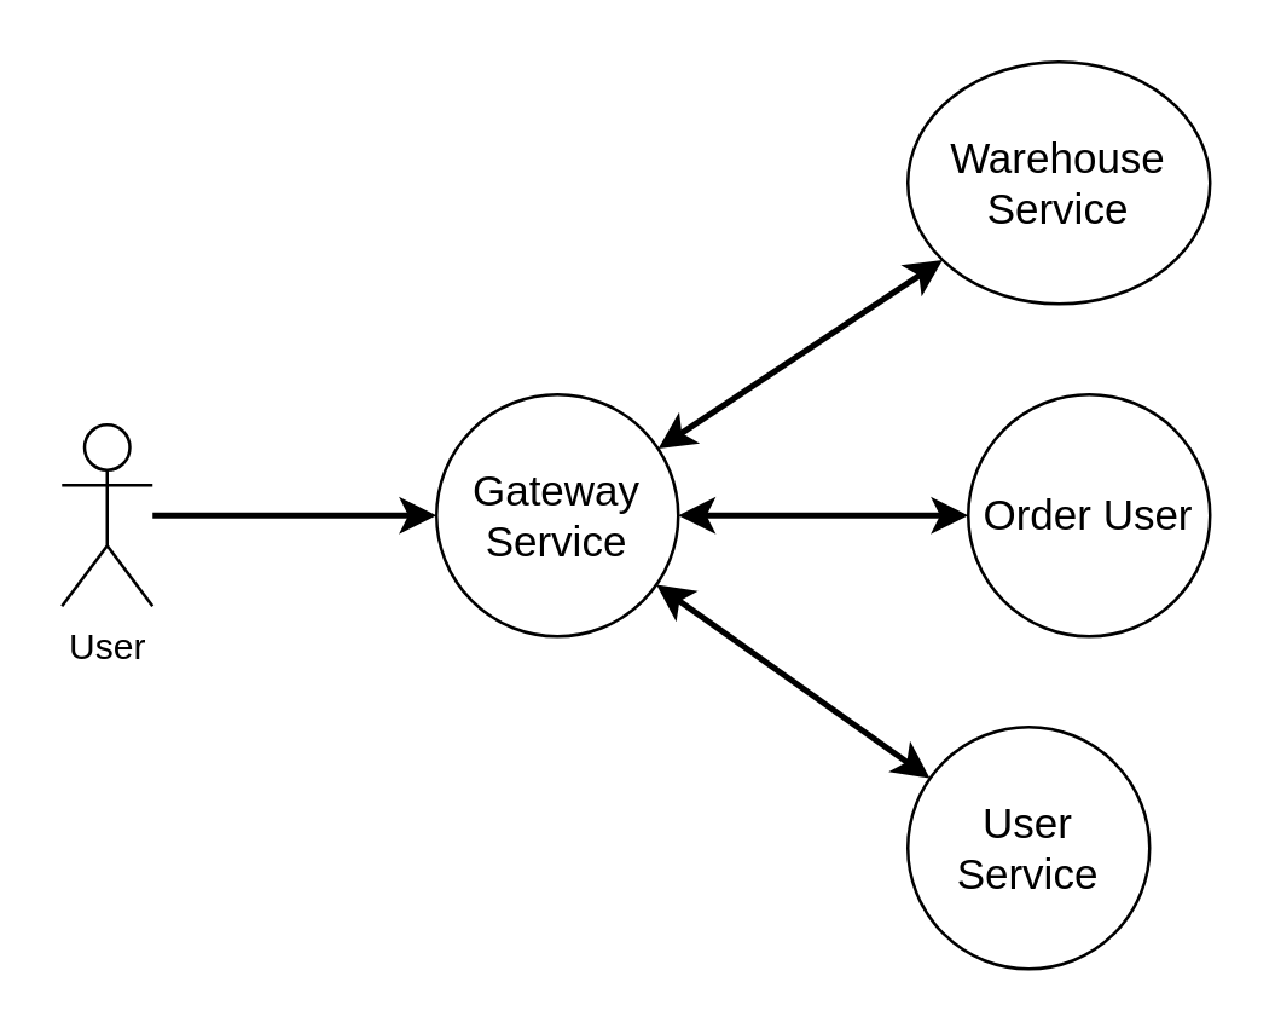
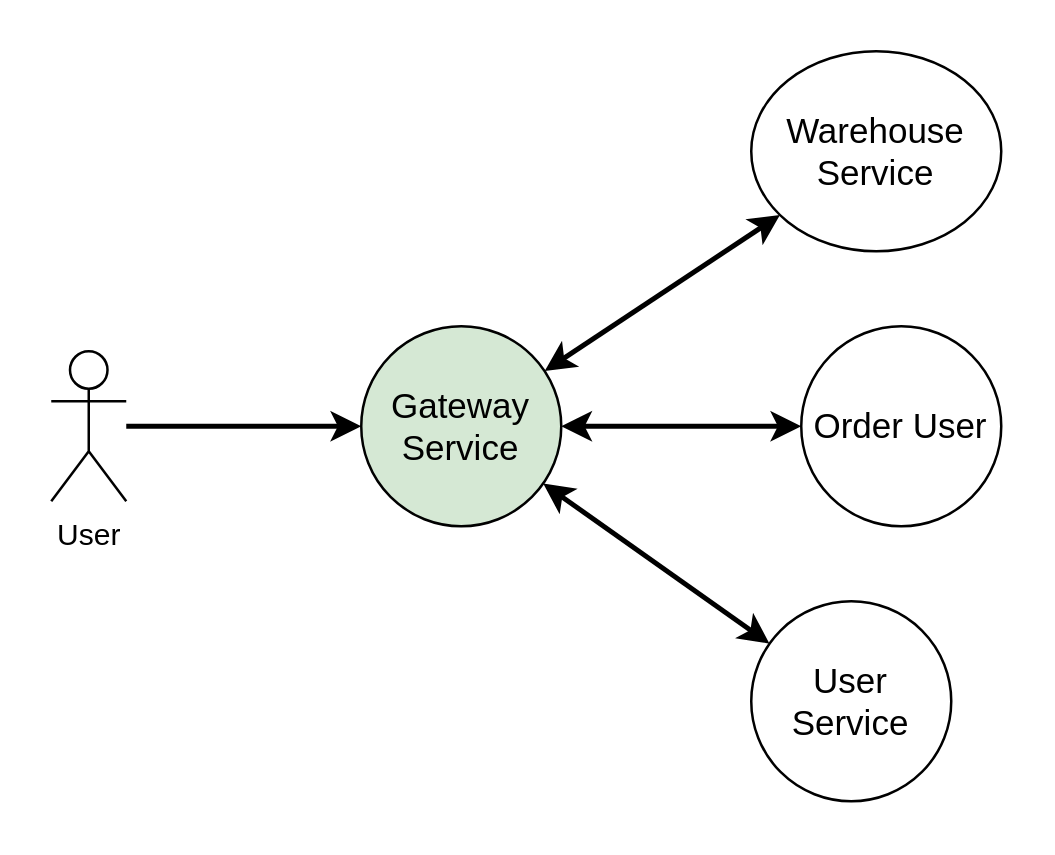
- <mxCell id="5" value="&lt;font style=&quot;font-size: 14px&quot;&gt;Gateway Service&lt;/font&gt;" style="ellipse;whiteSpace=wrap;html=1;" vertex="1" parent="1"><mxGeometry x="144" y="130" width="80" height="80" as="geometry" /></mxCell>
+ <mxCell id="5" value="&lt;font style=&quot;font-size: 14px&quot;&gt;Gateway Service&lt;/font&gt;" style="ellipse;whiteSpace=wrap;html=1;fillColor=#d5e8d4;" vertex="1" parent="1"><mxGeometry x="144" y="130" width="80" height="80" as="geometry" /></mxCell>
